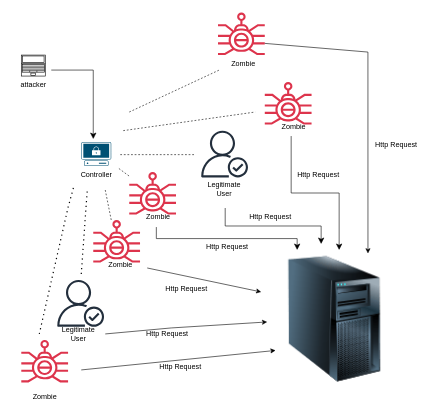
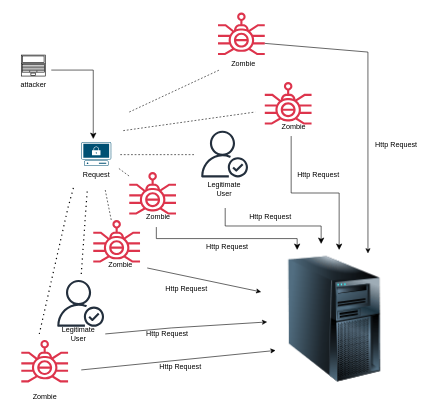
- <mxCell id="5" value="Controller" style="text;html=1;align=center;verticalAlign=middle;resizable=0;points=[];autosize=1;strokeColor=none;fillColor=none;" vertex="1" parent="1"><mxGeometry x="120" y="276" width="80" height="30" as="geometry" /></mxCell>
+ <mxCell id="5" value="Request" style="text;html=1;align=center;verticalAlign=middle;resizable=0;points=[];autosize=1;strokeColor=none;fillColor=none;" vertex="1" parent="1"><mxGeometry x="120" y="276" width="80" height="30" as="geometry" /></mxCell>
